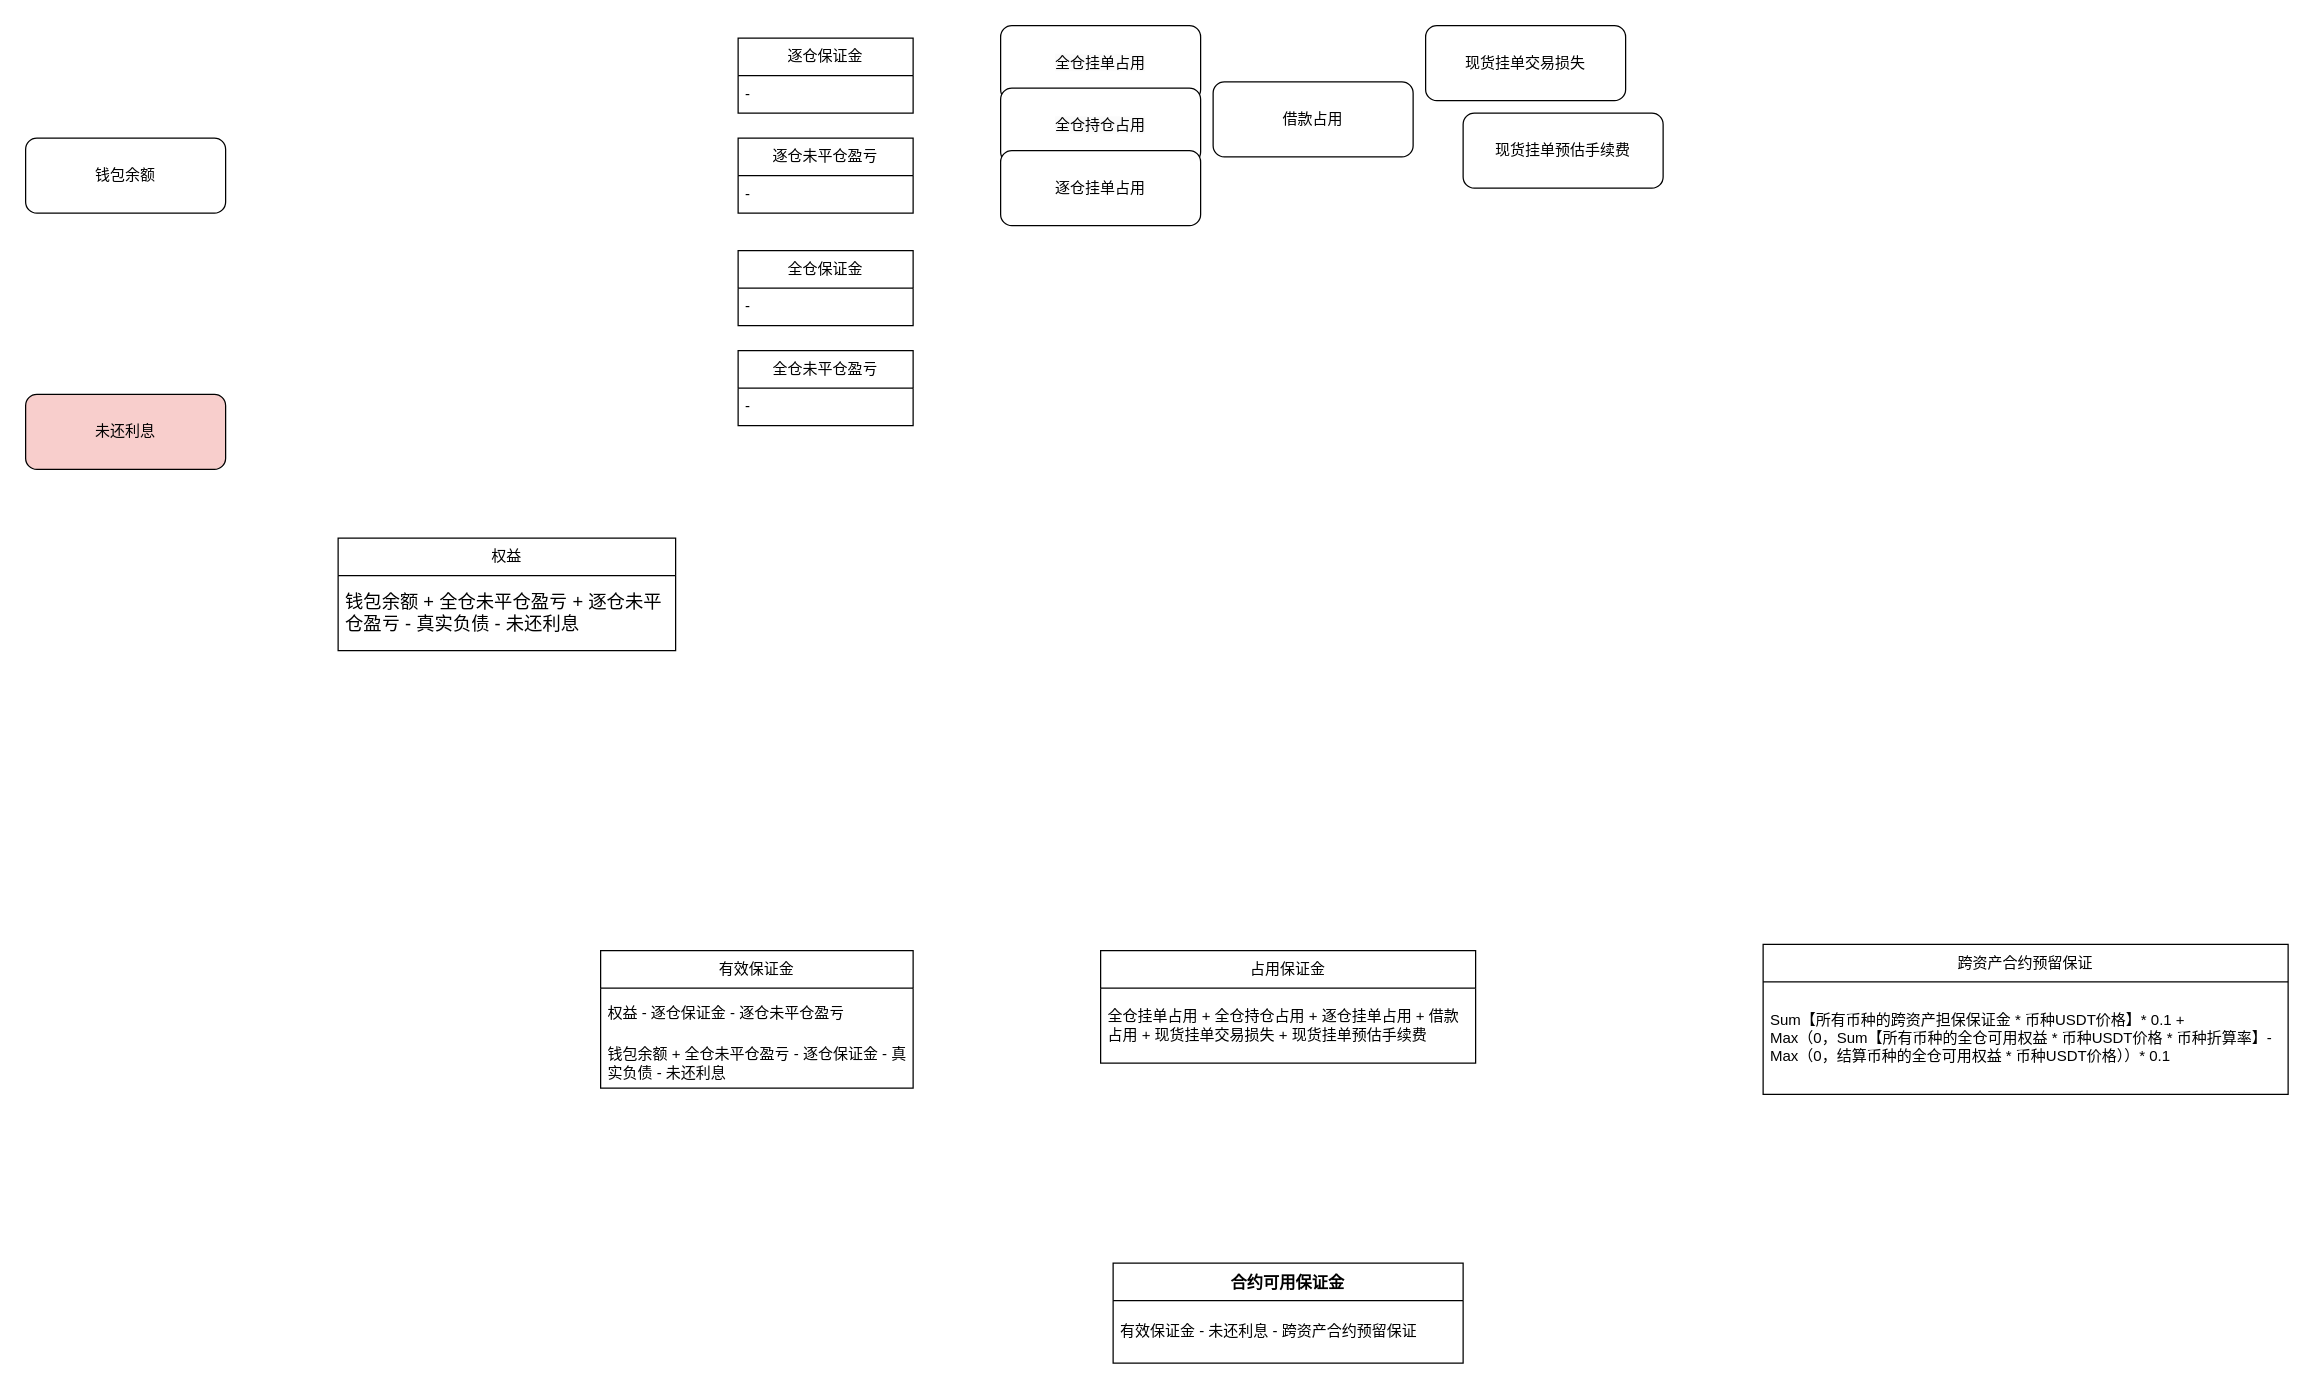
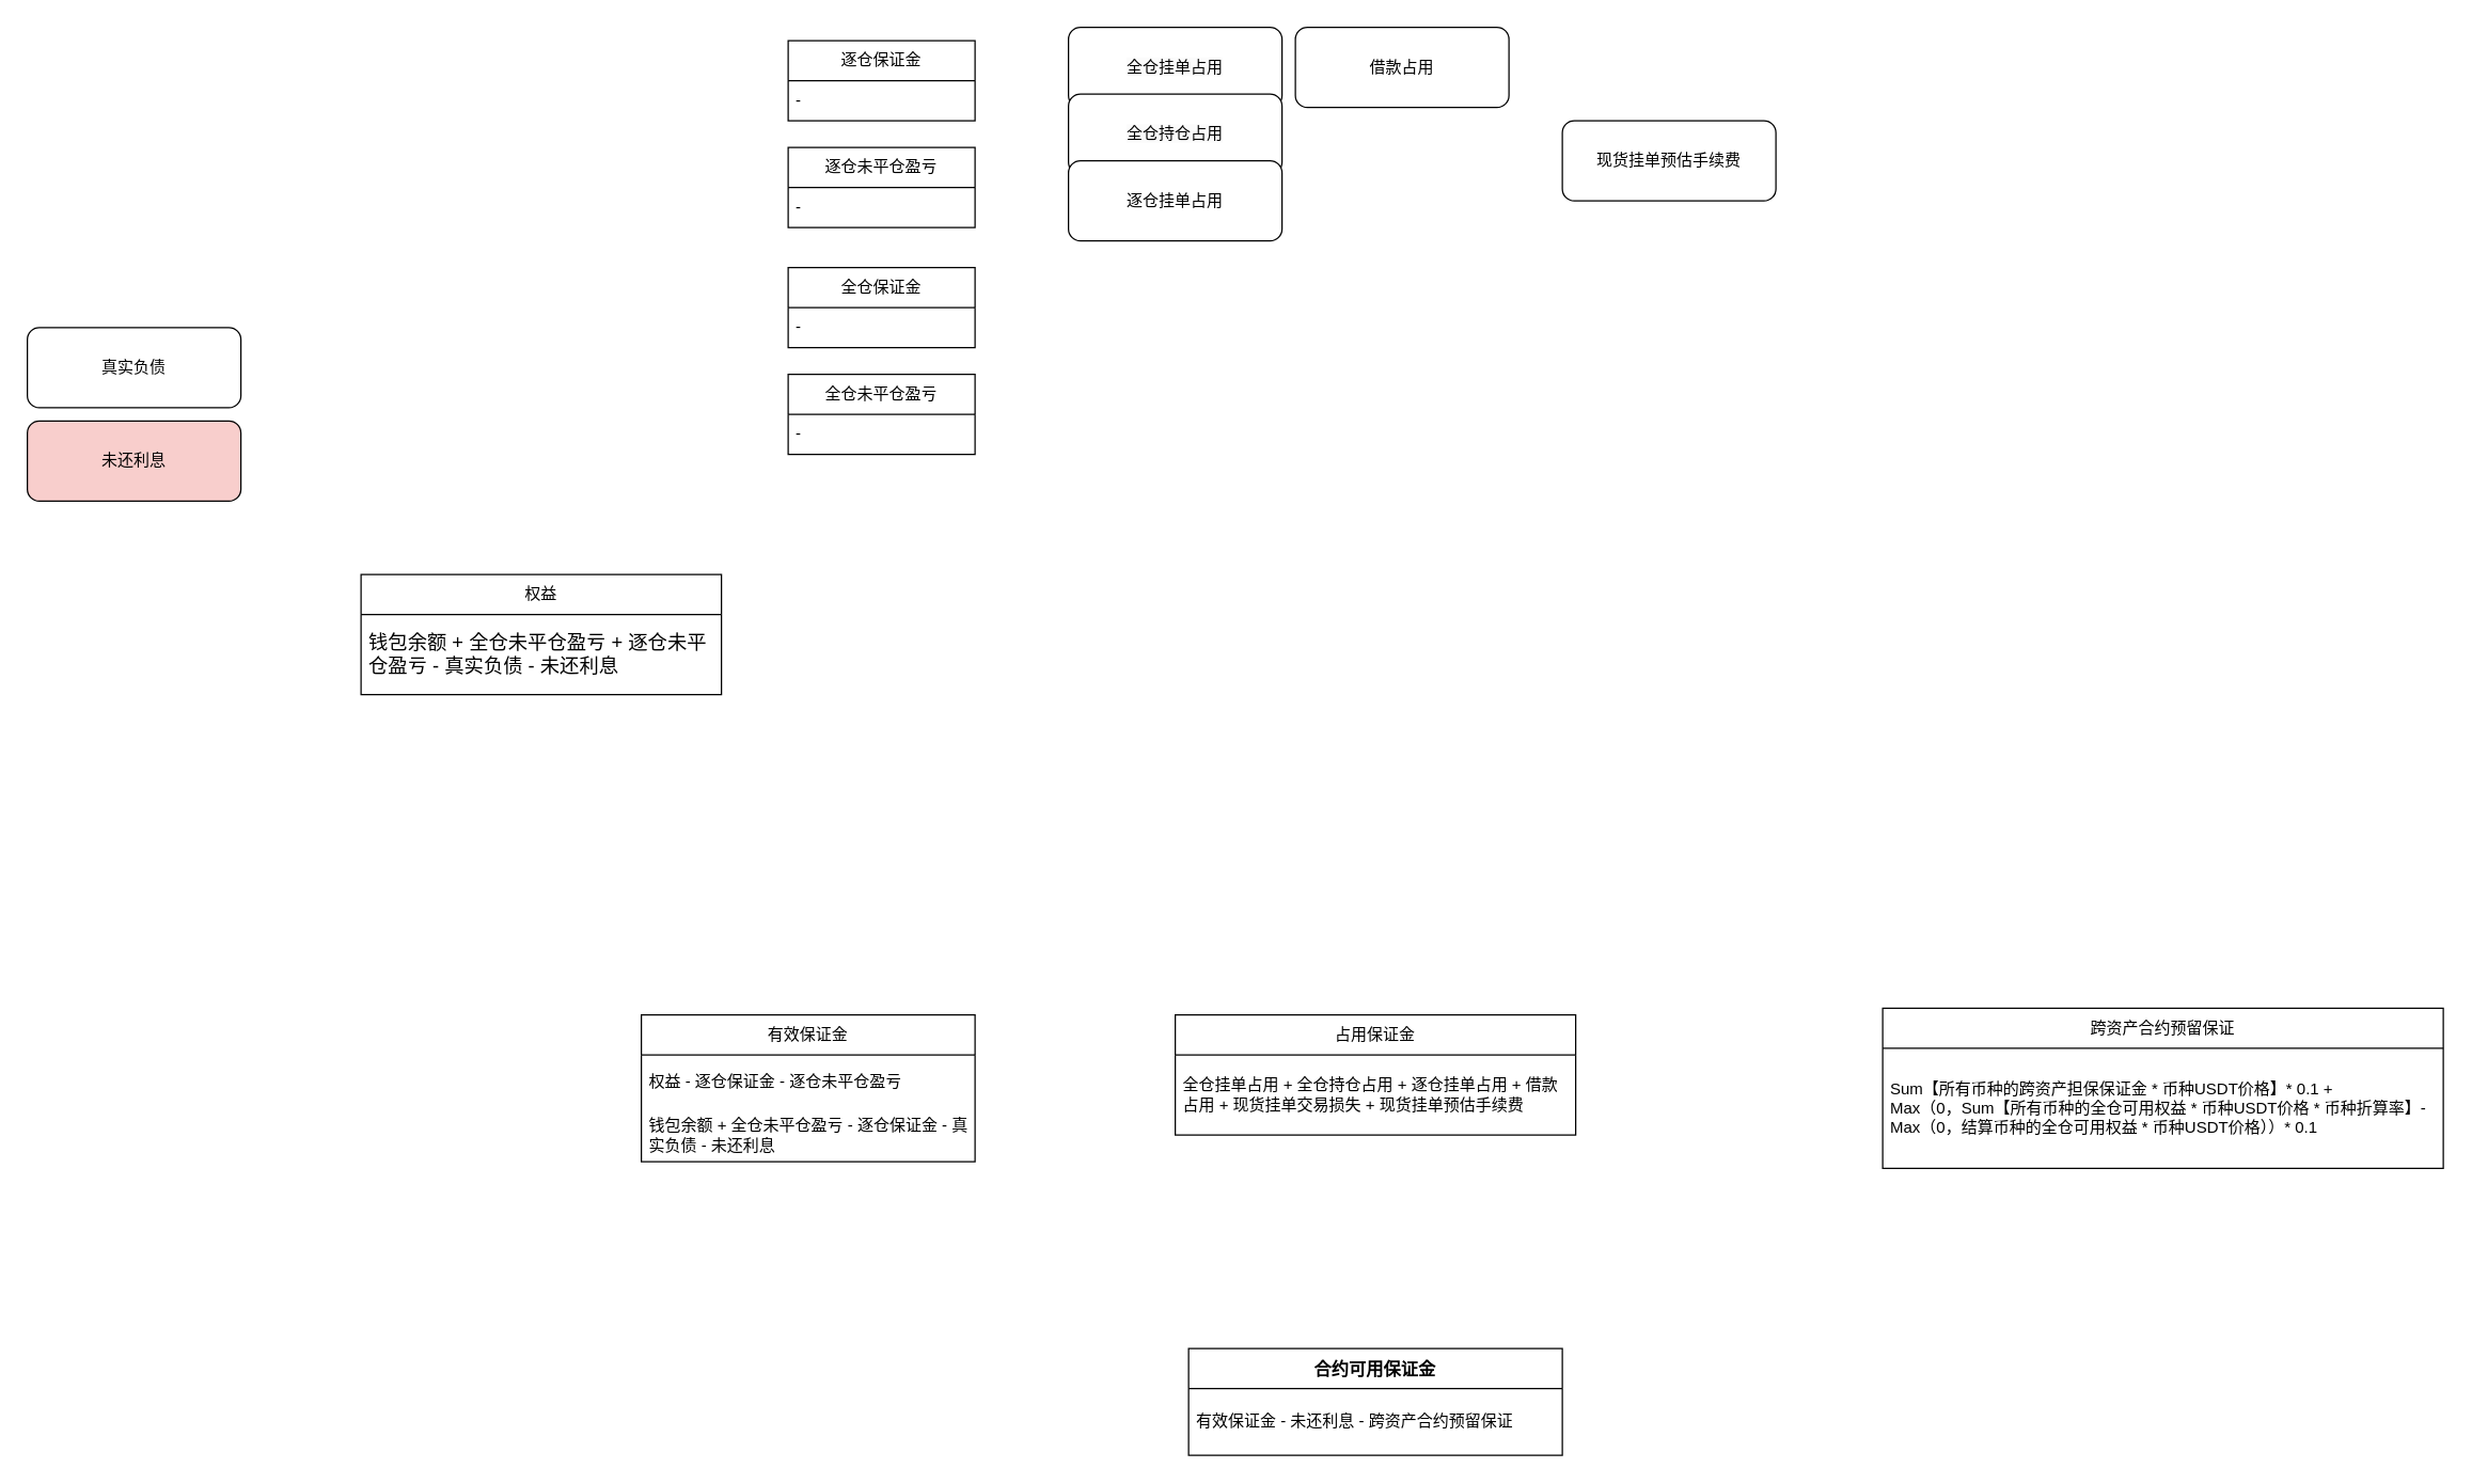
- <mxCell id="15" value="&lt;div&gt;&lt;span style=&quot;text-align: left;&quot;&gt;现货挂单交易损失&lt;/span&gt;&lt;br&gt;&lt;/div&gt;" style="rounded=1;whiteSpace=wrap;html=1;" vertex="1" parent="1"><mxGeometry x="1140" y="20" width="160" height="60" as="geometry" /></mxCell>
- <mxCell id="14" value="&lt;div&gt;&lt;span style=&quot;text-align: left;&quot;&gt;借款占用&lt;/span&gt;&lt;br&gt;&lt;/div&gt;" style="rounded=1;whiteSpace=wrap;html=1;" vertex="1" parent="1"><mxGeometry x="970" y="65" width="160" height="60" as="geometry" /></mxCell>
+ <mxCell id="14" value="&lt;div&gt;&lt;span style=&quot;text-align: left;&quot;&gt;借款占用&lt;/span&gt;&lt;br&gt;&lt;/div&gt;" style="rounded=1;whiteSpace=wrap;html=1;" vertex="1" parent="1"><mxGeometry x="970" y="20" width="160" height="60" as="geometry" /></mxCell>
- <mxCell id="29" value="&lt;div&gt;&lt;span style=&quot;text-align: left;&quot;&gt;钱包余额&lt;/span&gt;&lt;br&gt;&lt;/div&gt;" style="rounded=1;whiteSpace=wrap;html=1;" vertex="1" parent="1"><mxGeometry x="20" y="110" width="160" height="60" as="geometry" /></mxCell>
+ <mxCell id="23" value="&lt;div&gt;&lt;span style=&quot;text-align: left;&quot;&gt;真实负债&lt;/span&gt;&lt;br&gt;&lt;/div&gt;" style="rounded=1;whiteSpace=wrap;html=1;" vertex="1" parent="1"><mxGeometry x="20" y="245" width="160" height="60" as="geometry" /></mxCell>
